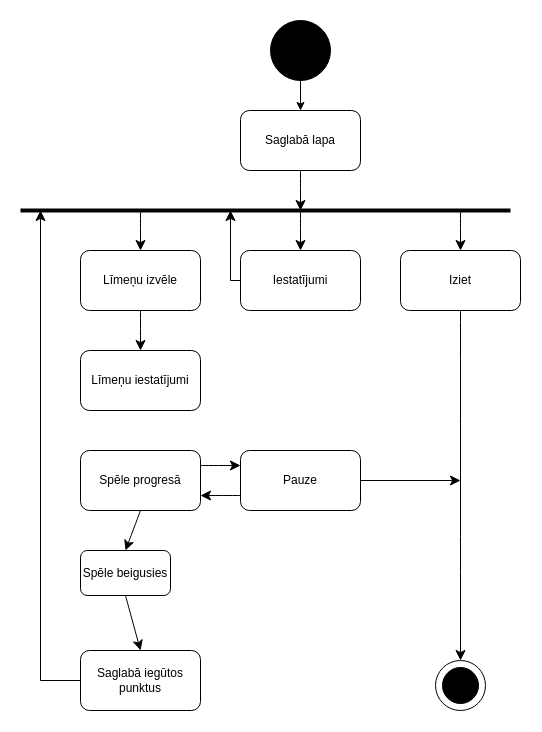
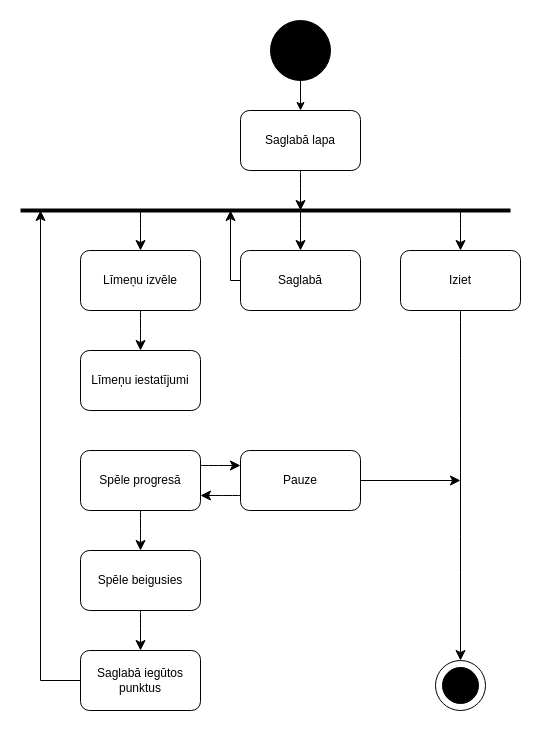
- <mxCell id="10" value="Iestatījumi" style="rounded=1;whiteSpace=wrap;html=1;" vertex="1" parent="1"><mxGeometry x="240" y="250" width="120" height="60" as="geometry" /></mxCell>
+ <mxCell id="10" value="Saglabā" style="rounded=1;whiteSpace=wrap;html=1;" vertex="1" parent="1"><mxGeometry x="240" y="250" width="120" height="60" as="geometry" /></mxCell>
- <mxCell id="22" value="Spēle beigusies" style="rounded=1;whiteSpace=wrap;html=1;" vertex="1" parent="1"><mxGeometry x="80" y="550" width="90" height="45" as="geometry" /></mxCell>
+ <mxCell id="22" value="Spēle beigusies" style="rounded=1;whiteSpace=wrap;html=1;" vertex="1" parent="1"><mxGeometry x="80" y="550" width="120" height="60" as="geometry" /></mxCell>
